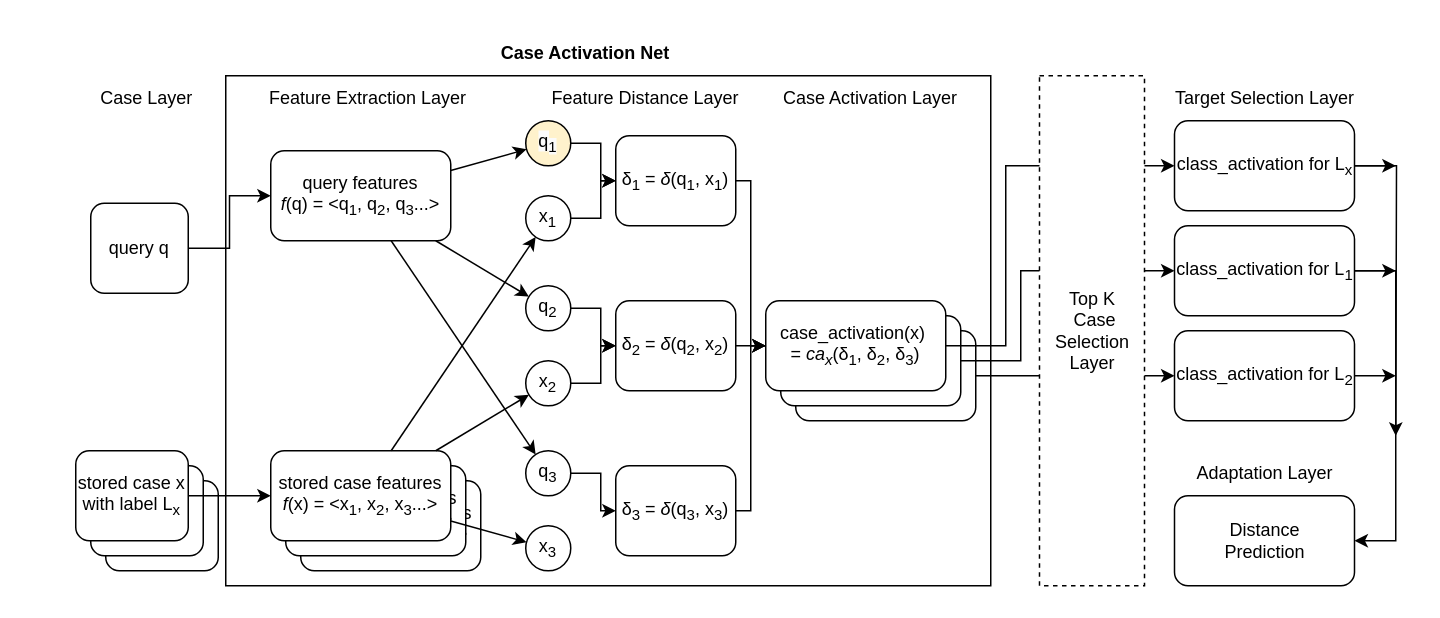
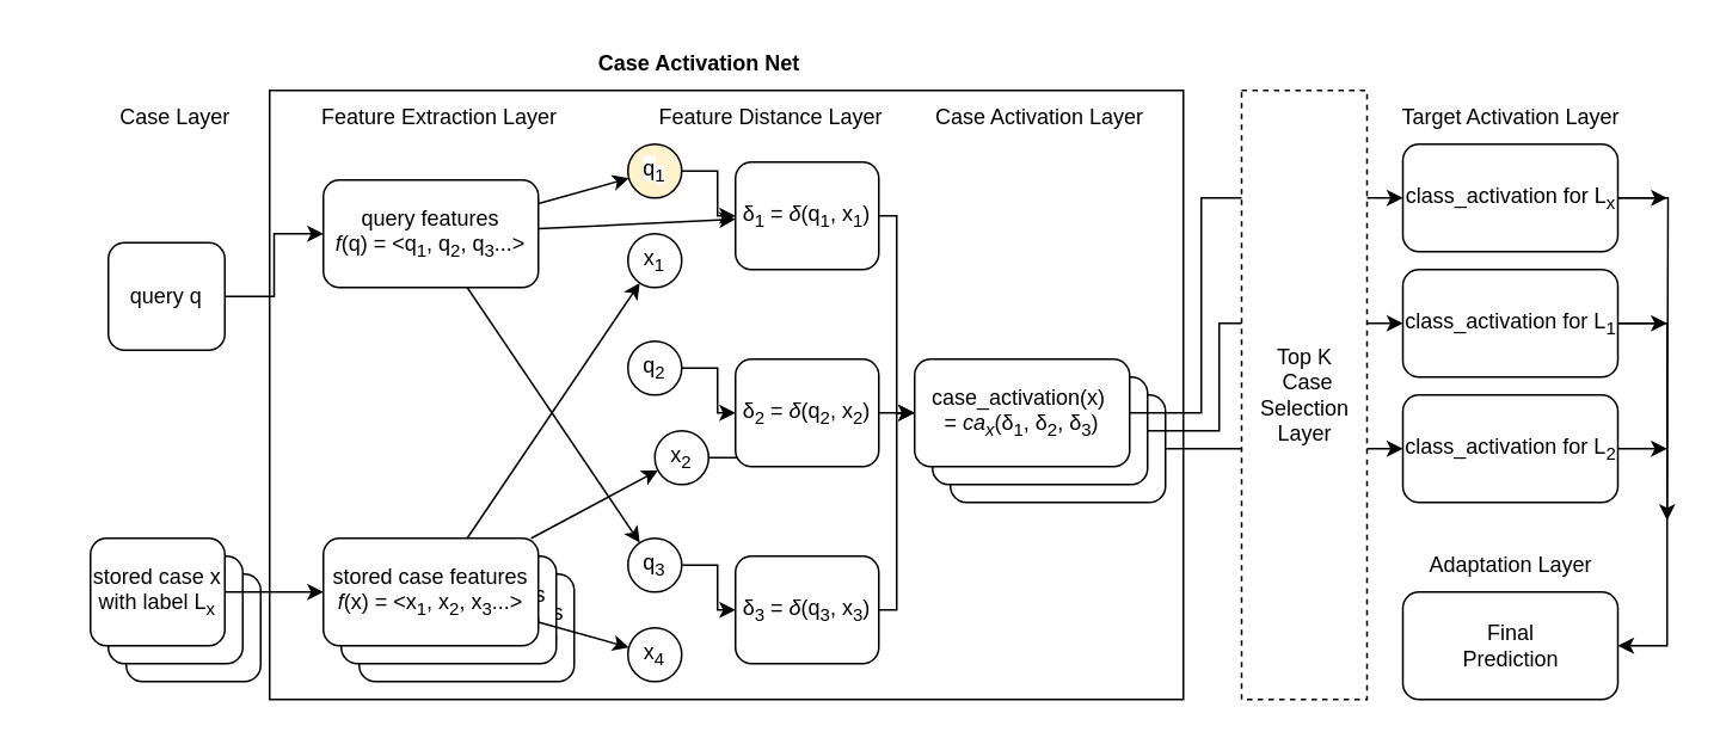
- <mxCell id="35" value="Target Selection Layer" style="text;html=1;strokeColor=none;fillColor=none;align=center;verticalAlign=middle;whiteSpace=wrap;rounded=0;" vertex="1" parent="1"><mxGeometry x="747.5" y="50" width="190" height="30" as="geometry" /></mxCell>
+ <mxCell id="35" value="Target Activation Layer" style="text;html=1;strokeColor=none;fillColor=none;align=center;verticalAlign=middle;whiteSpace=wrap;rounded=0;" vertex="1" parent="1"><mxGeometry x="747.5" y="50" width="190" height="30" as="geometry" /></mxCell>
- <mxCell id="11" style="edgeStyle=orthogonalEdgeStyle;rounded=0;orthogonalLoop=1;jettySize=auto;html=1;" edge="1" parent="1" source="12" target="17"><mxGeometry relative="1" as="geometry" /></mxCell>
- <mxCell id="42" style="rounded=0;orthogonalLoop=1;jettySize=auto;html=1;" edge="1" parent="1" source="36" target="8"><mxGeometry relative="1" as="geometry" /></mxCell>
+ <mxCell id="42" style="rounded=0;orthogonalLoop=1;jettySize=auto;html=1;" edge="1" parent="1" source="36" target="17"><mxGeometry relative="1" as="geometry" /></mxCell>
- <mxCell id="14" value="x&lt;sub style=&quot;border-color: var(--border-color);&quot;&gt;2&lt;/sub&gt;" style="ellipse;whiteSpace=wrap;html=1;aspect=fixed;" vertex="1" parent="1"><mxGeometry x="350" y="240" width="30" height="30" as="geometry" /></mxCell>
+ <mxCell id="14" value="x&lt;sub style=&quot;border-color: var(--border-color);&quot;&gt;2&lt;/sub&gt;" style="ellipse;whiteSpace=wrap;html=1;aspect=fixed;" vertex="1" parent="1"><mxGeometry x="365" y="240" width="30" height="30" as="geometry" /></mxCell>
- <mxCell id="57" value="&lt;div&gt;Distance&lt;/div&gt;Prediction" style="rounded=1;whiteSpace=wrap;html=1;" vertex="1" parent="1"><mxGeometry x="782.5" y="330" width="120" height="60" as="geometry" /></mxCell>
+ <mxCell id="57" value="&lt;div&gt;Final&lt;/div&gt;Prediction" style="rounded=1;whiteSpace=wrap;html=1;" vertex="1" parent="1"><mxGeometry x="782.5" y="330" width="120" height="60" as="geometry" /></mxCell>
- <mxCell id="15" value="x&lt;sub style=&quot;border-color: var(--border-color);&quot;&gt;3&lt;/sub&gt;" style="ellipse;whiteSpace=wrap;html=1;aspect=fixed;" vertex="1" parent="1"><mxGeometry x="350" y="350" width="30" height="30" as="geometry" /></mxCell>
+ <mxCell id="15" value="x&lt;sub style=&quot;border-color: var(--border-color);&quot;&gt;4&lt;/sub&gt;" style="ellipse;whiteSpace=wrap;html=1;aspect=fixed;" vertex="1" parent="1"><mxGeometry x="350" y="350" width="30" height="30" as="geometry" /></mxCell>
